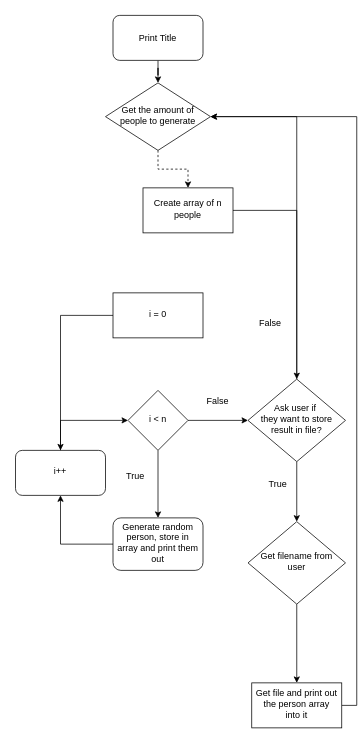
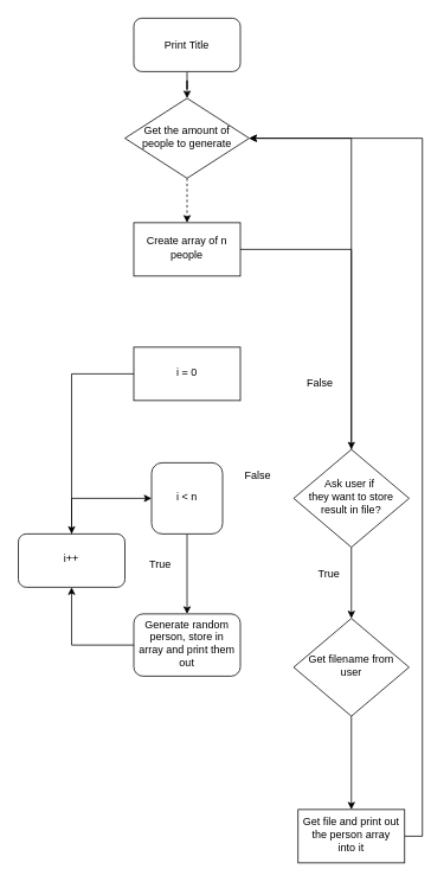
- <mxCell id="7" value="Create array of n people" style="whiteSpace=wrap;html=1;shadow=0;strokeWidth=1;spacing=6;spacingTop=-4;" vertex="1" parent="1"><mxGeometry x="190" y="250" width="120" height="60" as="geometry" /></mxCell>
+ <mxCell id="7" value="Create array of n people" style="whiteSpace=wrap;html=1;shadow=0;strokeWidth=1;spacing=6;spacingTop=-4;" vertex="1" parent="1"><mxGeometry x="150" y="250" width="120" height="60" as="geometry" /></mxCell>
- <mxCell id="12" value="i &amp;lt; n" style="rhombus;whiteSpace=wrap;html=1;shadow=0;strokeWidth=1;spacing=6;spacingTop=-4;" vertex="1" parent="1"><mxGeometry x="170" y="520" width="80" height="80" as="geometry" /></mxCell>
+ <mxCell id="12" value="i &amp;lt; n" style="whiteSpace=wrap;html=1;shadow=0;strokeWidth=1;spacing=6;spacingTop=-4;rounded=1;" vertex="1" parent="1"><mxGeometry x="170" y="520" width="80" height="80" as="geometry" /></mxCell>
- <mxCell id="11" value="" style="edgeStyle=orthogonalEdgeStyle;rounded=0;orthogonalLoop=1;jettySize=auto;html=1;" edge="1" parent="1" source="12" target="17"><mxGeometry relative="1" as="geometry" /></mxCell>
